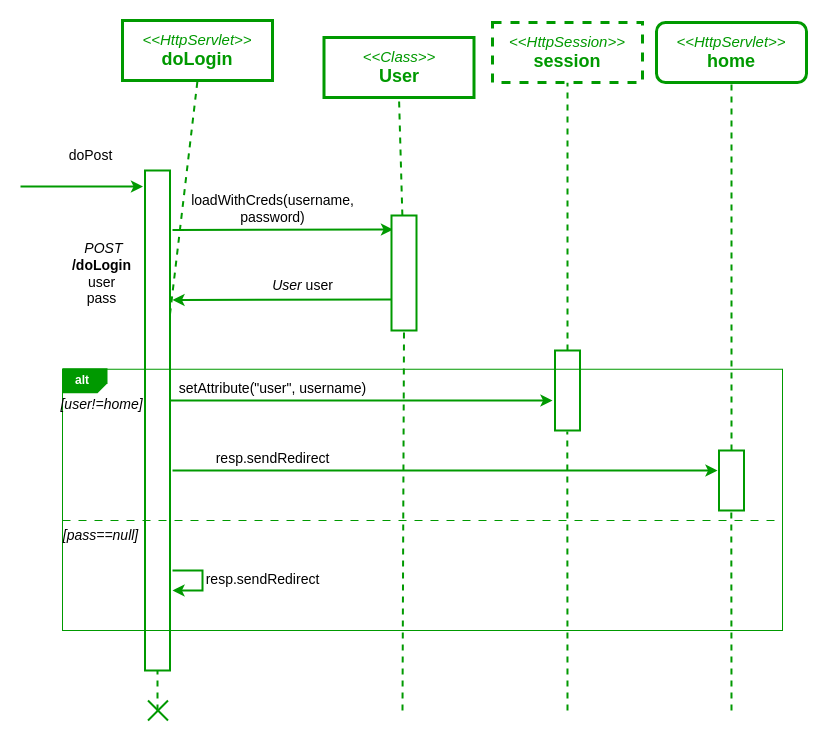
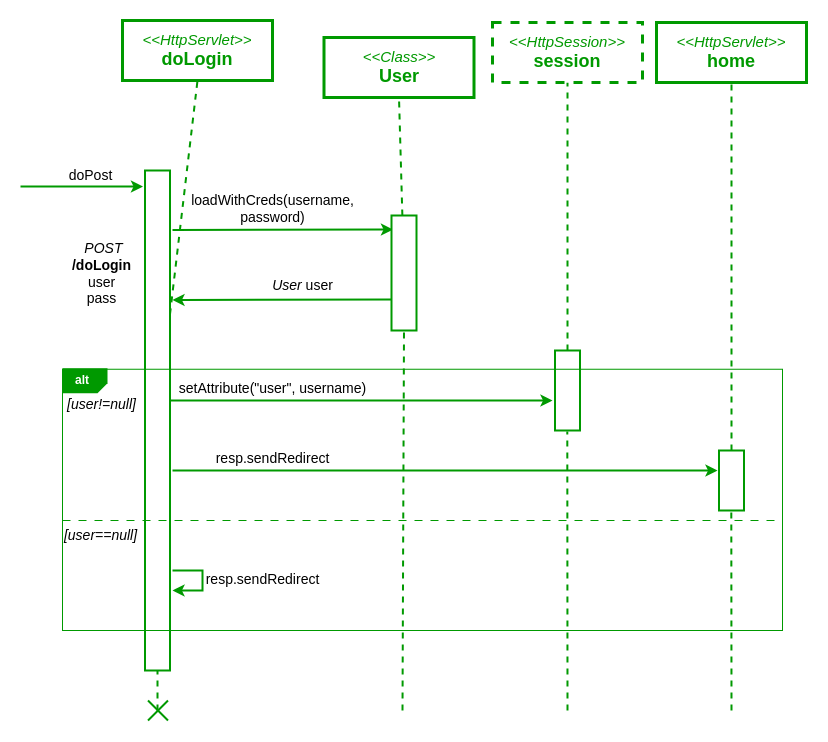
- <mxCell id="32" value="&lt;font color=&quot;#009900&quot; style=&quot;&quot;&gt;&lt;span style=&quot;font-size: 15px;&quot;&gt;&lt;i&gt;&amp;lt;&amp;lt;HttpServlet&amp;gt;&amp;gt;&lt;/i&gt;&lt;/span&gt;&lt;br&gt;&lt;span style=&quot;font-size: 18px;&quot;&gt;&lt;b&gt;home&lt;/b&gt;&lt;/span&gt;&lt;br&gt;&lt;/font&gt;" style="whiteSpace=wrap;html=1;strokeWidth=3;fillColor=default;strokeColor=#009900;rounded=1;" vertex="1" parent="1"><mxGeometry x="656" y="22" width="150" height="60" as="geometry" /></mxCell>
+ <mxCell id="32" value="&lt;font color=&quot;#009900&quot; style=&quot;&quot;&gt;&lt;span style=&quot;font-size: 15px;&quot;&gt;&lt;i&gt;&amp;lt;&amp;lt;HttpServlet&amp;gt;&amp;gt;&lt;/i&gt;&lt;/span&gt;&lt;br&gt;&lt;span style=&quot;font-size: 18px;&quot;&gt;&lt;b&gt;home&lt;/b&gt;&lt;/span&gt;&lt;br&gt;&lt;/font&gt;" style="rounded=0;whiteSpace=wrap;html=1;strokeWidth=3;fillColor=default;strokeColor=#009900;" vertex="1" parent="1"><mxGeometry x="656" y="22" width="150" height="60" as="geometry" /></mxCell>
- <mxCell id="40" value="&lt;font style=&quot;font-size: 14px;&quot;&gt;doPost&lt;/font&gt;" style="text;html=1;align=center;verticalAlign=middle;resizable=0;points=[];autosize=1;strokeColor=none;fillColor=none;" vertex="1" parent="1"><mxGeometry x="55" y="140" width="70" height="30" as="geometry" /></mxCell>
+ <mxCell id="40" value="&lt;font style=&quot;font-size: 14px;&quot;&gt;doPost&lt;/font&gt;" style="text;html=1;align=center;verticalAlign=middle;resizable=0;points=[];autosize=1;strokeColor=none;fillColor=none;" vertex="1" parent="1"><mxGeometry x="55" y="160" width="70" height="30" as="geometry" /></mxCell>
- <mxCell id="28" value="&lt;font style=&quot;&quot;&gt;&lt;i style=&quot;&quot;&gt;&lt;font style=&quot;font-size: 14px;&quot;&gt;[user!=home]&lt;/font&gt;&lt;/i&gt;&lt;br&gt;&lt;/font&gt;" style="text;html=1;align=center;verticalAlign=middle;resizable=0;points=[];autosize=1;strokeColor=none;fillColor=none;" parent="1" vertex="1"><mxGeometry x="55.5" y="389" width="90" height="30" as="geometry" /></mxCell>
+ <mxCell id="28" value="&lt;font style=&quot;&quot;&gt;&lt;i style=&quot;&quot;&gt;&lt;font style=&quot;font-size: 14px;&quot;&gt;[user!=null]&lt;/font&gt;&lt;/i&gt;&lt;br&gt;&lt;/font&gt;" style="text;html=1;align=center;verticalAlign=middle;resizable=0;points=[];autosize=1;strokeColor=none;fillColor=none;" parent="1" vertex="1"><mxGeometry x="55.5" y="389" width="90" height="30" as="geometry" /></mxCell>
- <mxCell id="36" value="&lt;font style=&quot;&quot;&gt;&lt;i style=&quot;&quot;&gt;&lt;font style=&quot;font-size: 14px;&quot;&gt;[pass==null]&lt;/font&gt;&lt;/i&gt;&lt;br&gt;&lt;/font&gt;" style="text;html=1;align=center;verticalAlign=middle;resizable=0;points=[];autosize=1;strokeColor=none;fillColor=none;" vertex="1" parent="1"><mxGeometry x="49.5" y="520" width="100" height="30" as="geometry" /></mxCell>
+ <mxCell id="36" value="&lt;font style=&quot;&quot;&gt;&lt;i style=&quot;&quot;&gt;&lt;font style=&quot;font-size: 14px;&quot;&gt;[user==null]&lt;/font&gt;&lt;/i&gt;&lt;br&gt;&lt;/font&gt;" style="text;html=1;align=center;verticalAlign=middle;resizable=0;points=[];autosize=1;strokeColor=none;fillColor=none;" vertex="1" parent="1"><mxGeometry x="49.5" y="520" width="100" height="30" as="geometry" /></mxCell>
